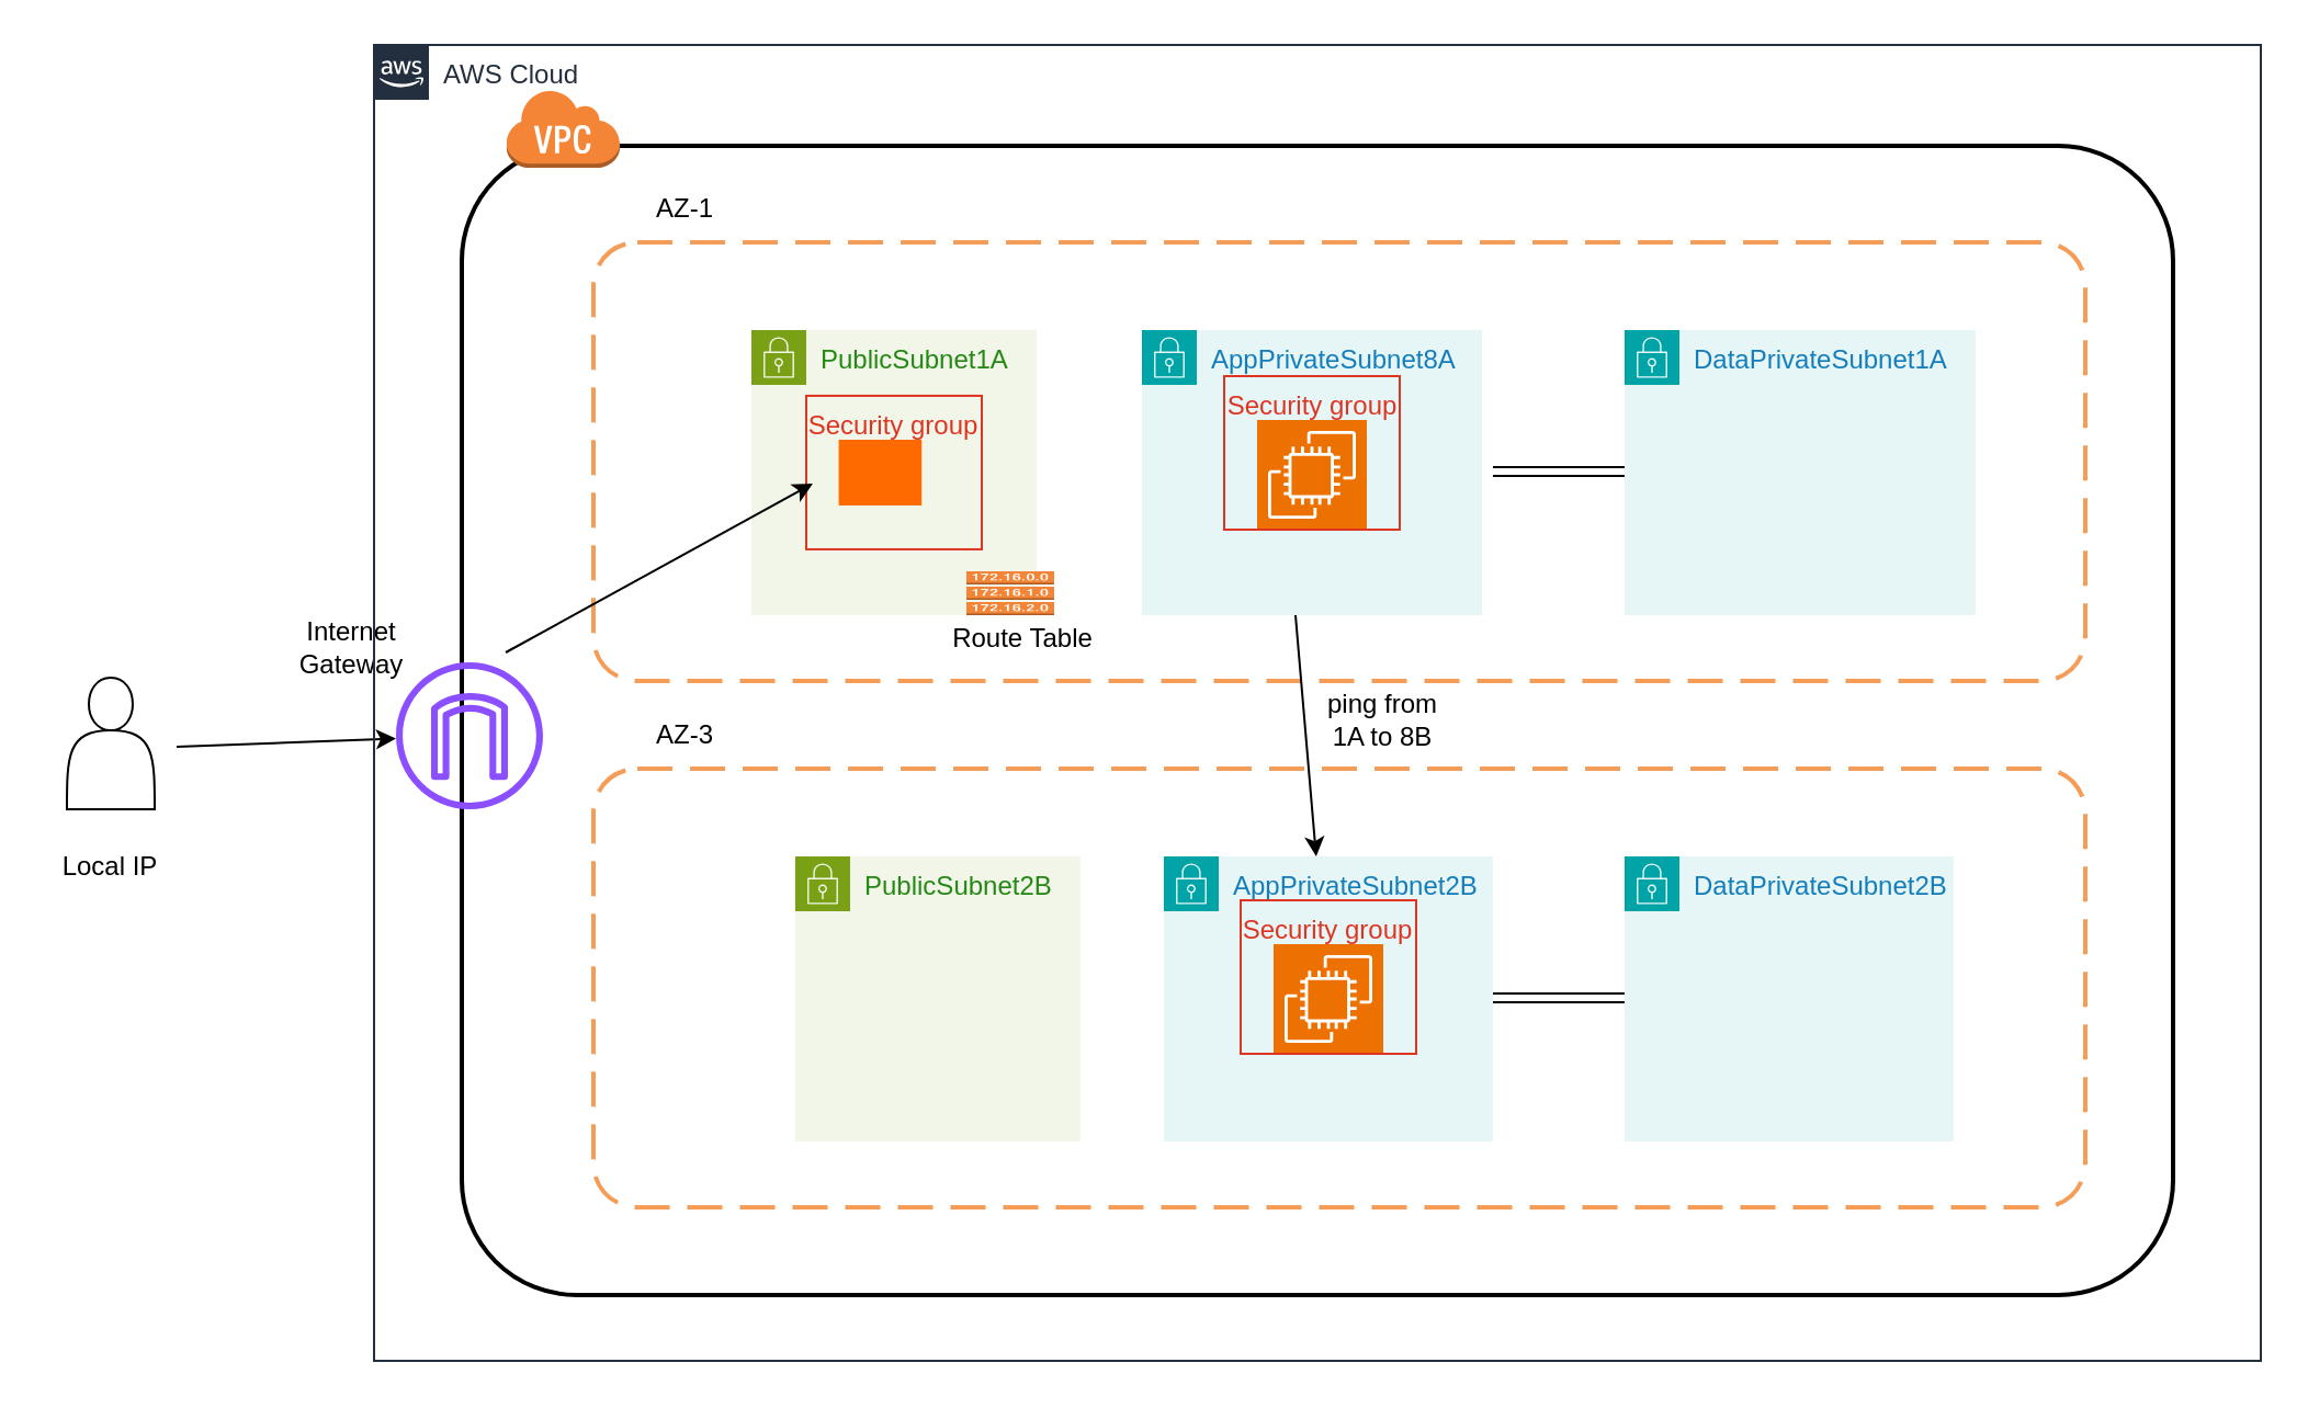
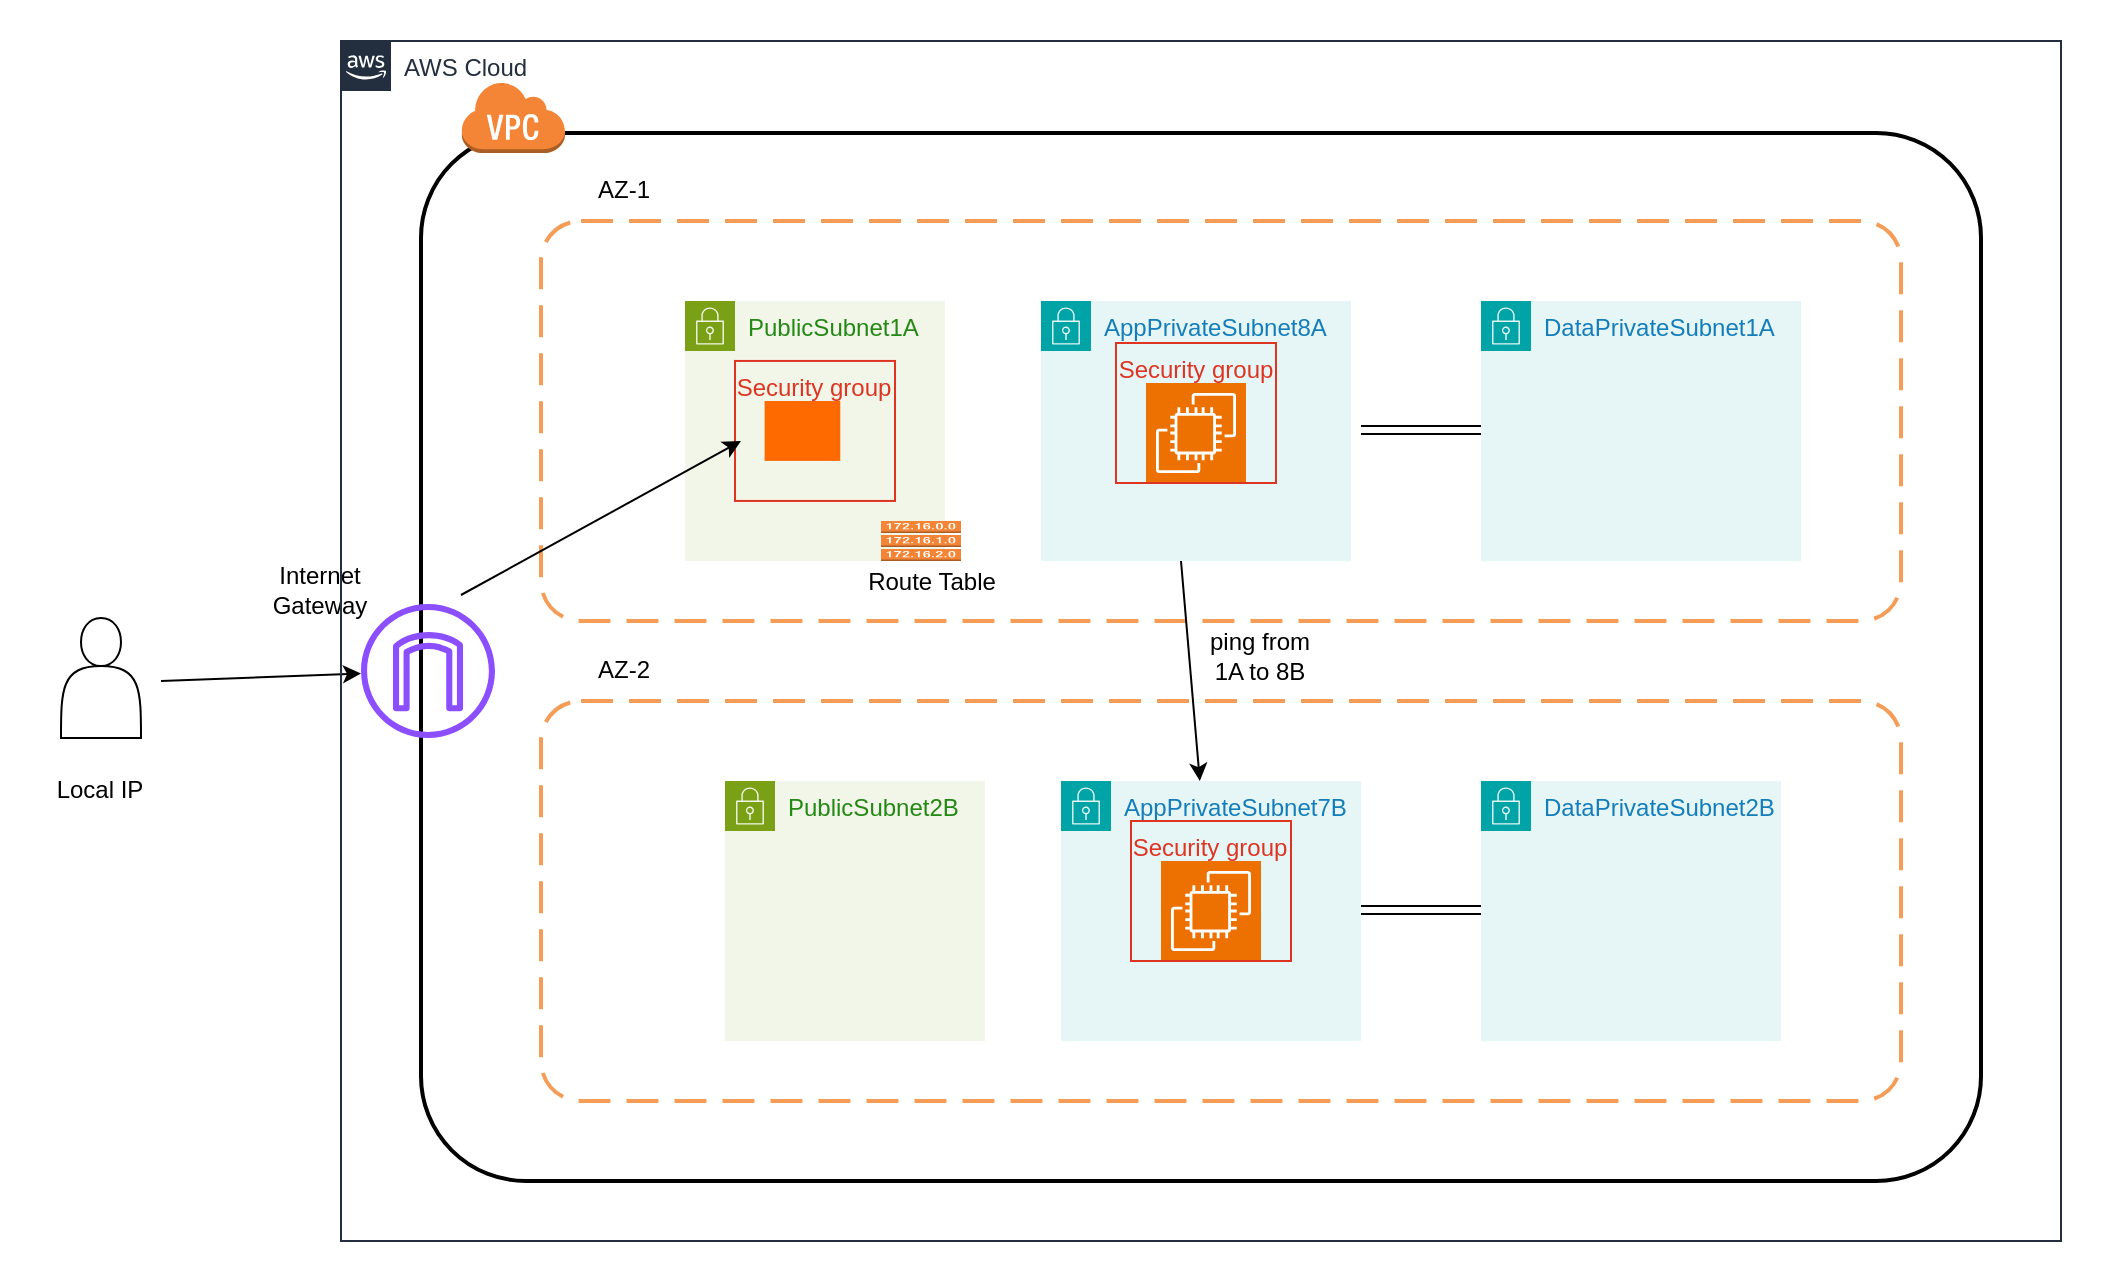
- <mxCell id="7" value="AZ-3" style="text;html=1;align=center;verticalAlign=middle;whiteSpace=wrap;rounded=0;" vertex="1" parent="1"><mxGeometry x="282" y="320" width="60" height="30" as="geometry" /></mxCell>
+ <mxCell id="7" value="AZ-2" style="text;html=1;align=center;verticalAlign=middle;whiteSpace=wrap;rounded=0;" vertex="1" parent="1"><mxGeometry x="282" y="320" width="60" height="30" as="geometry" /></mxCell>
- <mxCell id="16" value="AppPrivateSubnet2B" style="points=[[0,0],[0.25,0],[0.5,0],[0.75,0],[1,0],[1,0.25],[1,0.5],[1,0.75],[1,1],[0.75,1],[0.5,1],[0.25,1],[0,1],[0,0.75],[0,0.5],[0,0.25]];outlineConnect=0;gradientColor=none;html=1;whiteSpace=wrap;fontSize=12;fontStyle=0;container=1;pointerEvents=0;collapsible=0;recursiveResize=0;shape=mxgraph.aws4.group;grIcon=mxgraph.aws4.group_security_group;grStroke=0;strokeColor=#00A4A6;fillColor=#E6F6F7;verticalAlign=top;align=left;spacingLeft=30;fontColor=#147EBA;dashed=0;" vertex="1" parent="1"><mxGeometry x="530" y="390" width="150" height="130" as="geometry" /></mxCell>
+ <mxCell id="16" value="AppPrivateSubnet7B" style="points=[[0,0],[0.25,0],[0.5,0],[0.75,0],[1,0],[1,0.25],[1,0.5],[1,0.75],[1,1],[0.75,1],[0.5,1],[0.25,1],[0,1],[0,0.75],[0,0.5],[0,0.25]];outlineConnect=0;gradientColor=none;html=1;whiteSpace=wrap;fontSize=12;fontStyle=0;container=1;pointerEvents=0;collapsible=0;recursiveResize=0;shape=mxgraph.aws4.group;grIcon=mxgraph.aws4.group_security_group;grStroke=0;strokeColor=#00A4A6;fillColor=#E6F6F7;verticalAlign=top;align=left;spacingLeft=30;fontColor=#147EBA;dashed=0;" vertex="1" parent="1"><mxGeometry x="530" y="390" width="150" height="130" as="geometry" /></mxCell>
